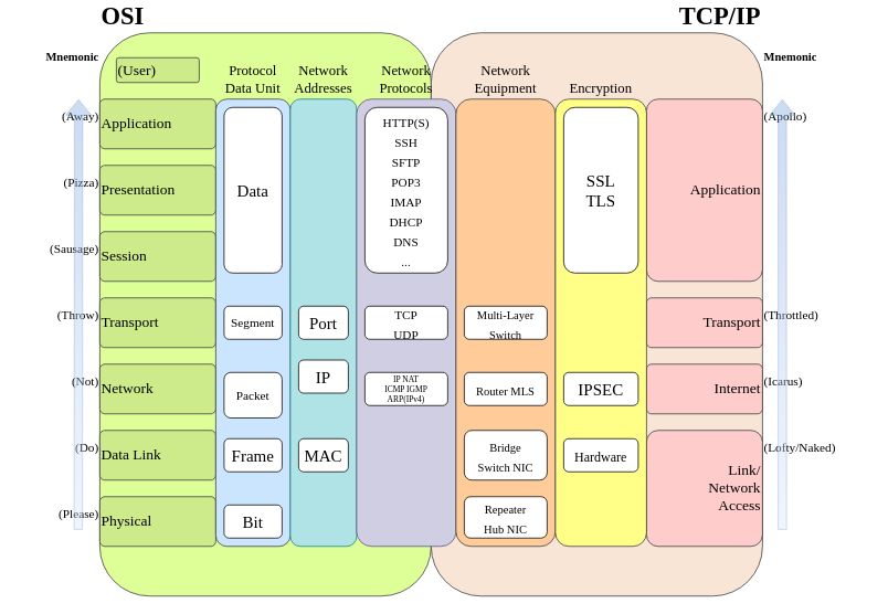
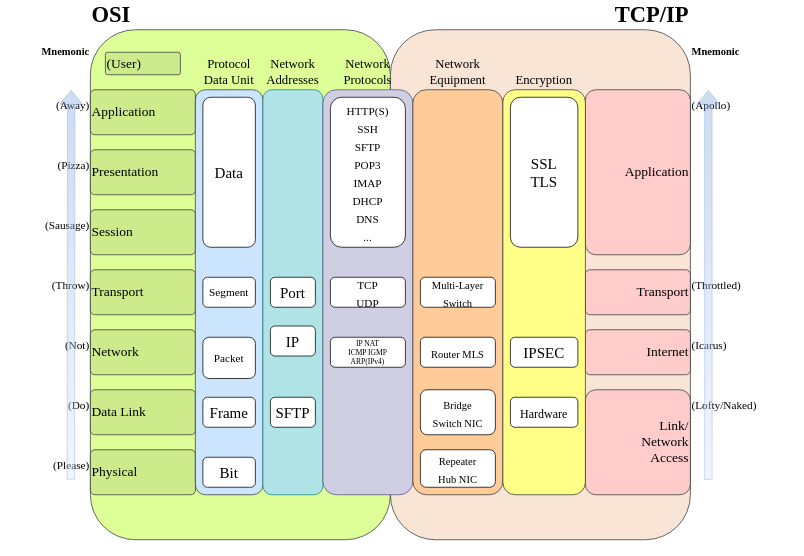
- <mxCell id="39" value="MAC" style="rounded=1;whiteSpace=wrap;html=1;glass=0;labelBackgroundColor=none;labelBorderColor=none;fontFamily=Lucida Console;fontSize=20;gradientDirection=north;" vertex="1" parent="1"><mxGeometry x="360" y="510" width="60" height="40" as="geometry" /></mxCell>
+ <mxCell id="39" value="SFTP" style="rounded=1;whiteSpace=wrap;html=1;glass=0;labelBackgroundColor=none;labelBorderColor=none;fontFamily=Lucida Console;fontSize=20;gradientDirection=north;" vertex="1" parent="1"><mxGeometry x="360" y="510" width="60" height="40" as="geometry" /></mxCell>
